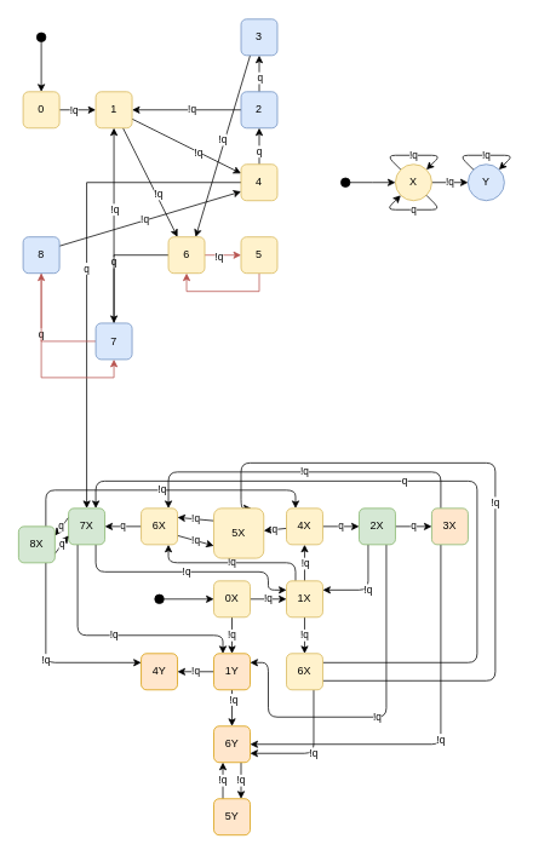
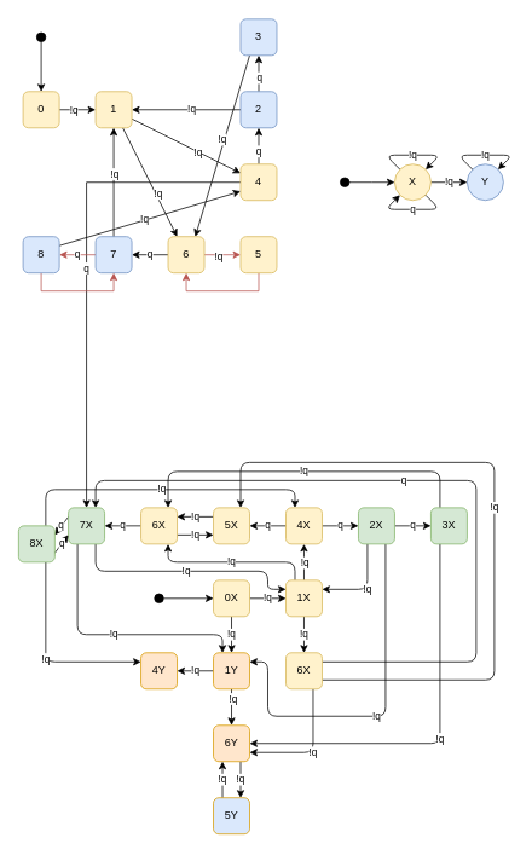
- <mxCell id="31" value="7" style="rounded=1;whiteSpace=wrap;html=1;fillColor=#dae8fc;strokeColor=#6c8ebf;" vertex="1" parent="1"><mxGeometry x="105" y="355" width="40" height="40" as="geometry" /></mxCell>
+ <mxCell id="31" value="7" style="rounded=1;whiteSpace=wrap;html=1;fillColor=#dae8fc;strokeColor=#6c8ebf;" vertex="1" parent="1"><mxGeometry x="105" y="260" width="40" height="40" as="geometry" /></mxCell>
- <mxCell id="91" value="3X" style="rounded=1;whiteSpace=wrap;html=1;fillColor=#ffe6cc;strokeColor=#82b366;" vertex="1" parent="1"><mxGeometry x="475" y="559.03" width="40" height="40" as="geometry" /></mxCell>
+ <mxCell id="91" value="3X" style="rounded=1;whiteSpace=wrap;html=1;fillColor=#d5e8d4;strokeColor=#82b366;" vertex="1" parent="1"><mxGeometry x="475" y="559.03" width="40" height="40" as="geometry" /></mxCell>
- <mxCell id="77" value="5X" style="rounded=1;whiteSpace=wrap;html=1;fillColor=#fff2cc;strokeColor=#d6b656;" vertex="1" parent="1"><mxGeometry x="235" y="559.03" width="55" height="55" as="geometry" /></mxCell>
+ <mxCell id="77" value="5X" style="rounded=1;whiteSpace=wrap;html=1;fillColor=#fff2cc;strokeColor=#d6b656;" vertex="1" parent="1"><mxGeometry x="235" y="559.03" width="40" height="40" as="geometry" /></mxCell>
- <mxCell id="64" value="5Y" style="rounded=1;whiteSpace=wrap;html=1;fillColor=#ffe6cc;strokeColor=#d79b00;" vertex="1" parent="1"><mxGeometry x="235" y="879.03" width="40" height="40" as="geometry" /></mxCell>
+ <mxCell id="64" value="5Y" style="rounded=1;whiteSpace=wrap;html=1;fillColor=#dae8fc;strokeColor=#d79b00;" vertex="1" parent="1"><mxGeometry x="235" y="879.03" width="40" height="40" as="geometry" /></mxCell>
